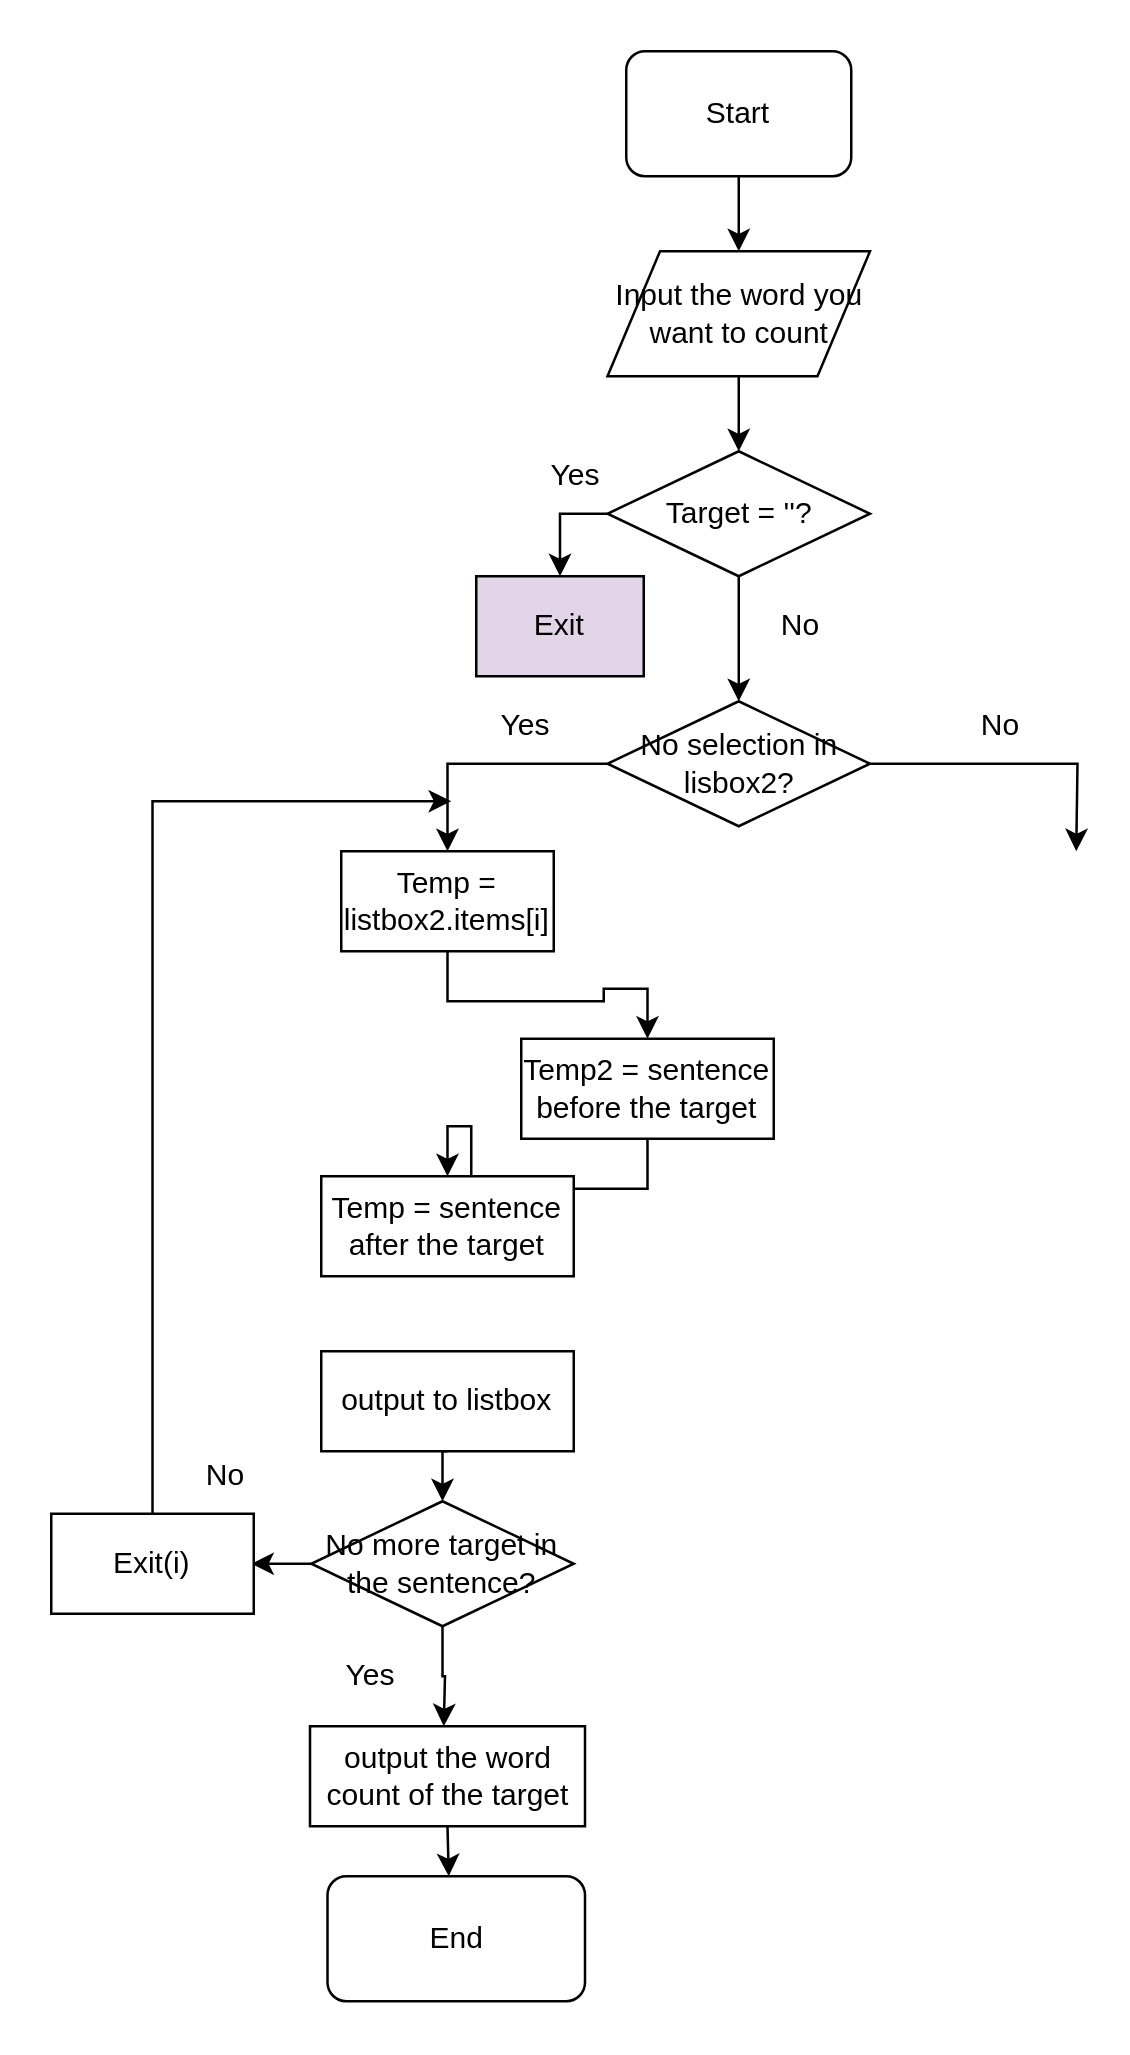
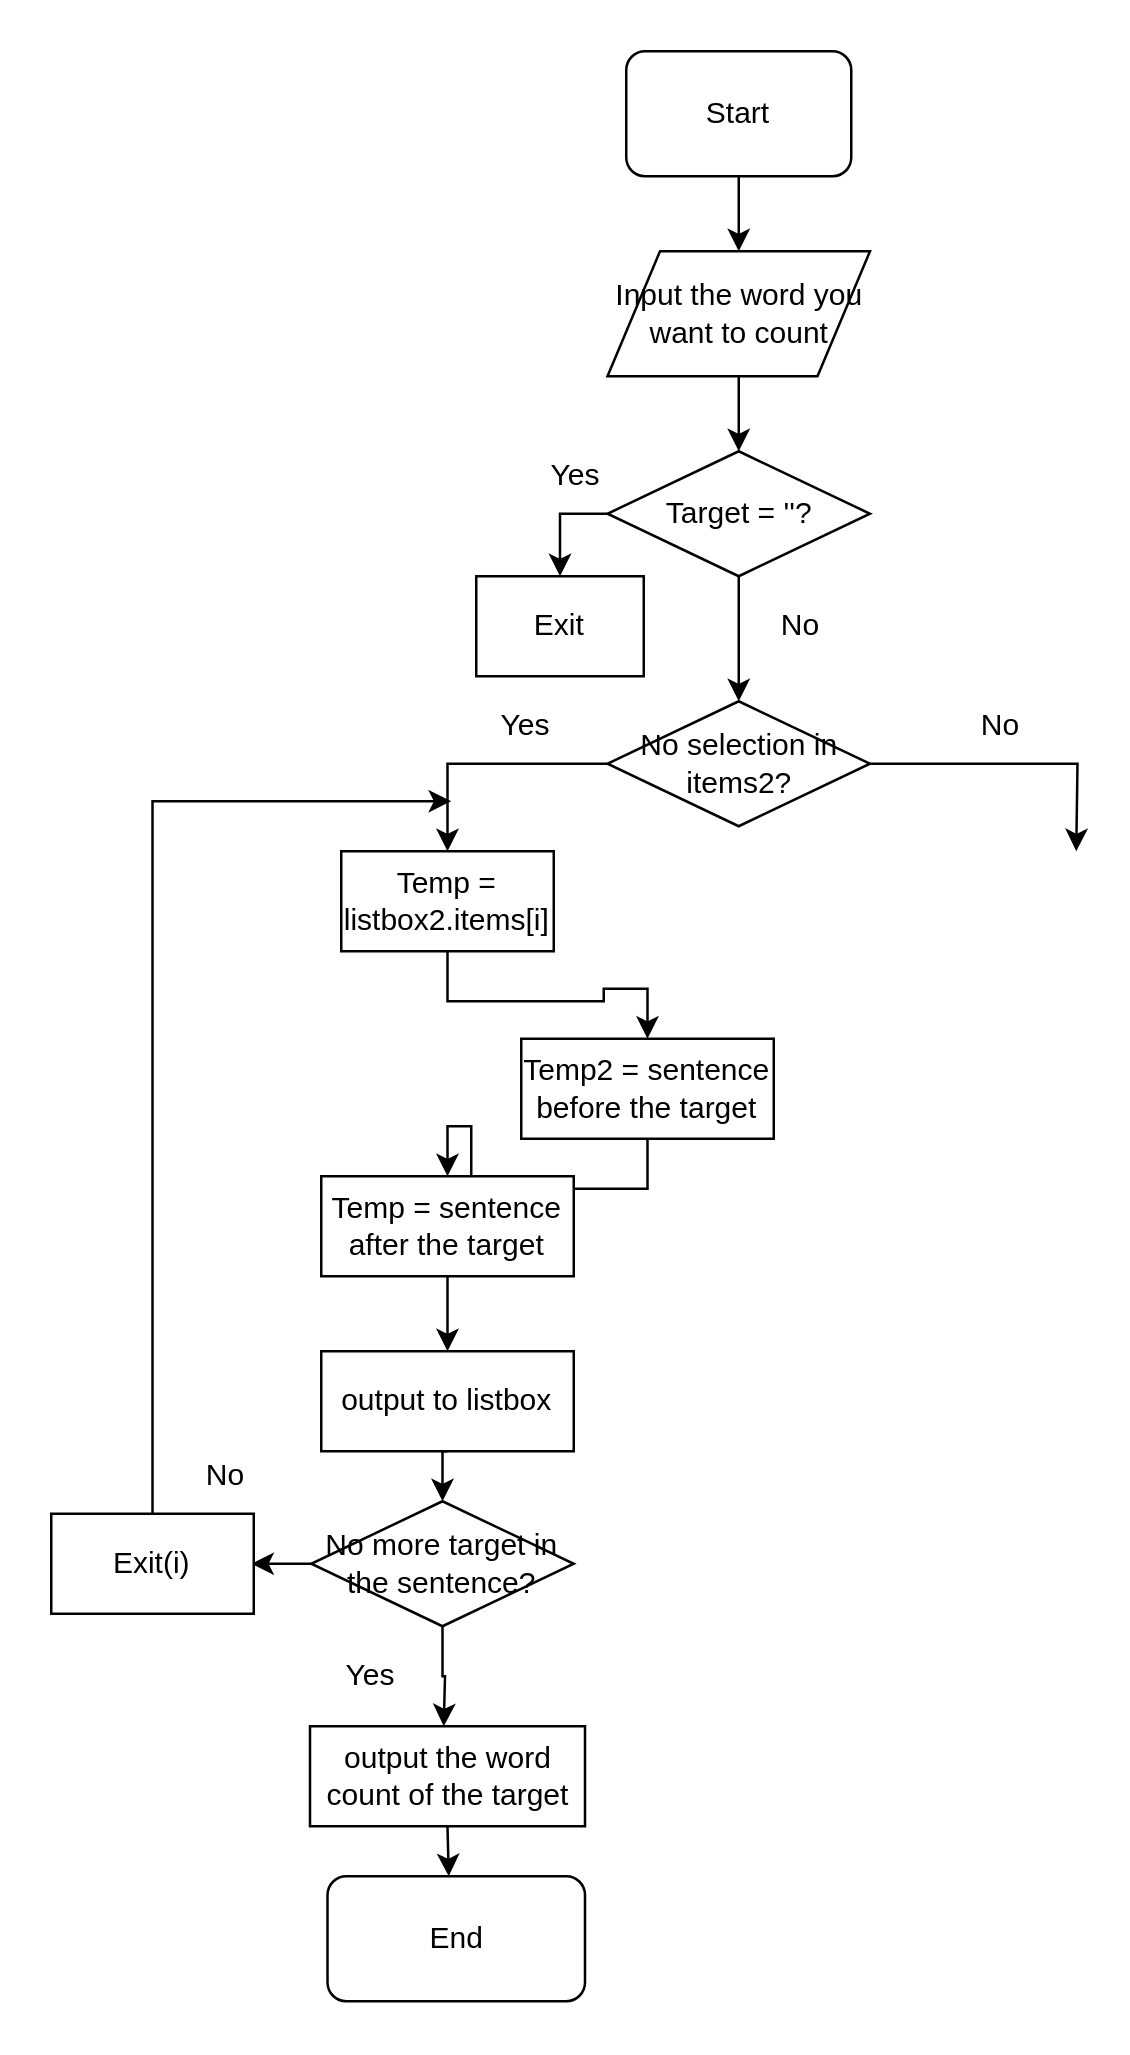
- <mxCell id="11" value="Exit" style="rounded=0;whiteSpace=wrap;html=1;fillColor=#e1d5e7;" vertex="1" parent="1"><mxGeometry x="190" y="230" width="67" height="40" as="geometry" /></mxCell>
+ <mxCell id="11" value="Exit" style="rounded=0;whiteSpace=wrap;html=1;" vertex="1" parent="1"><mxGeometry x="190" y="230" width="67" height="40" as="geometry" /></mxCell>
- <mxCell id="14" value="No selection in lisbox2?" style="rhombus;whiteSpace=wrap;html=1;fontFamily=Helvetica;fontSize=12;fontColor=#000000;align=center;strokeColor=#000000;fillColor=#ffffff;" vertex="1" parent="1"><mxGeometry x="242.5" y="280" width="105" height="50" as="geometry" /></mxCell>
+ <mxCell id="14" value="No selection in items2?" style="rhombus;whiteSpace=wrap;html=1;fontFamily=Helvetica;fontSize=12;fontColor=#000000;align=center;strokeColor=#000000;fillColor=#ffffff;" vertex="1" parent="1"><mxGeometry x="242.5" y="280" width="105" height="50" as="geometry" /></mxCell>
+ <mxCell id="21" style="edgeStyle=orthogonalEdgeStyle;rounded=0;orthogonalLoop=1;jettySize=auto;html=1;exitX=0.5;exitY=1;exitDx=0;exitDy=0;entryX=0.5;entryY=0;entryDx=0;entryDy=0;" edge="1" parent="1" source="22" target="24"><mxGeometry relative="1" as="geometry"><mxPoint x="179" y="540" as="targetPoint" /></mxGeometry></mxCell>
